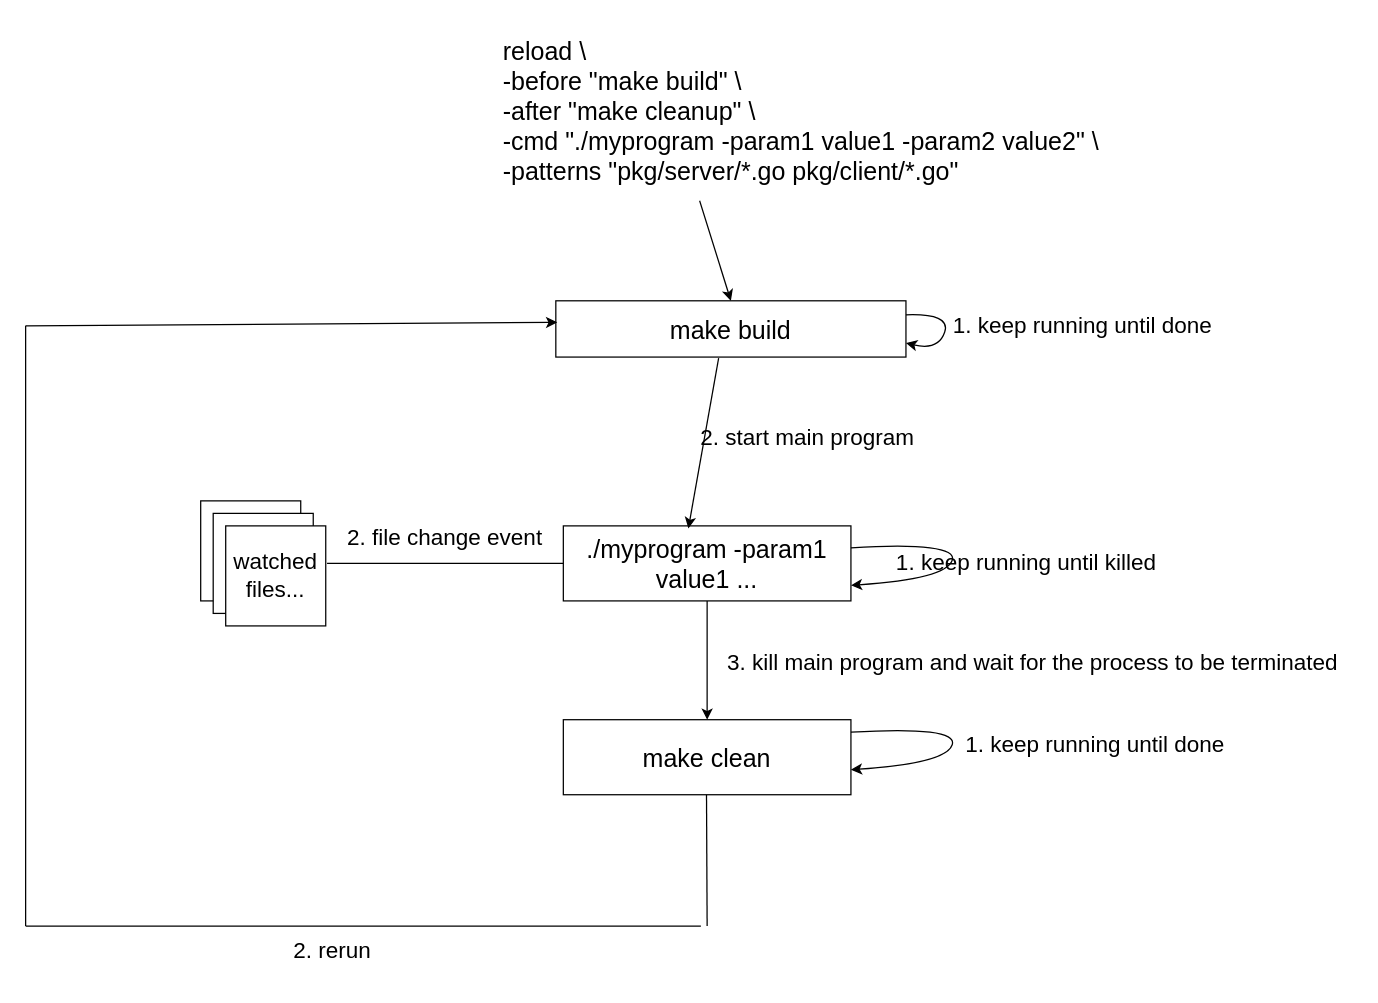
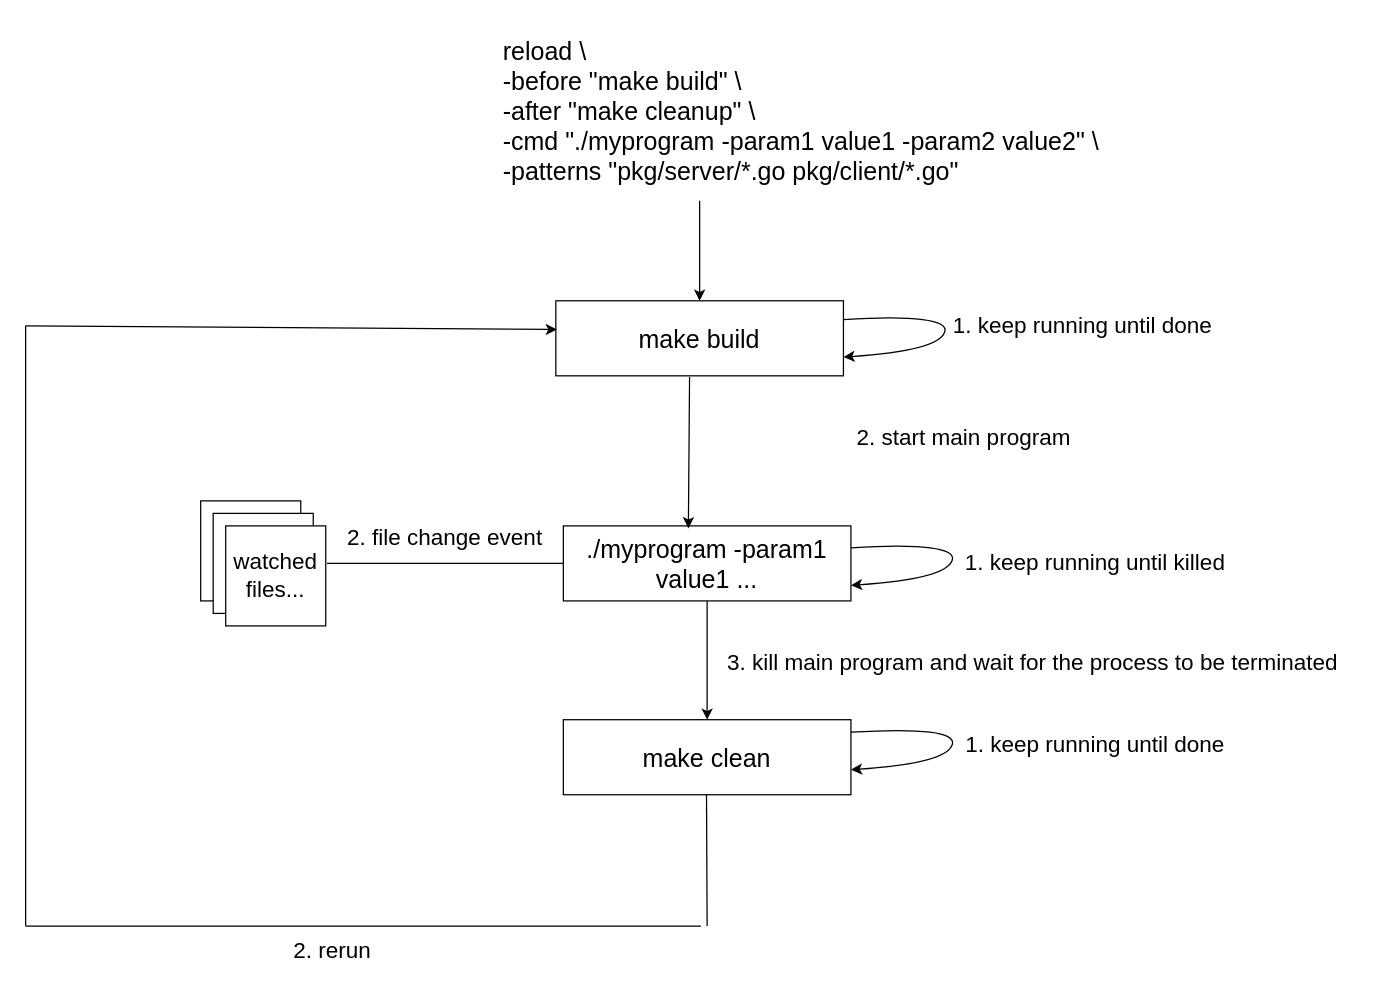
- <mxCell id="3" value="&lt;font style=&quot;font-size: 20px;&quot;&gt;make build&lt;/font&gt;" style="rounded=0;whiteSpace=wrap;html=1;" vertex="1" parent="1"><mxGeometry x="444" y="240" width="280" height="45" as="geometry" /></mxCell>
+ <mxCell id="3" value="&lt;font style=&quot;font-size: 20px;&quot;&gt;make build&lt;/font&gt;" style="rounded=0;whiteSpace=wrap;html=1;" vertex="1" parent="1"><mxGeometry x="444" y="240" width="230" height="60" as="geometry" /></mxCell>
- <mxCell id="18" value="&lt;font style=&quot;font-size: 18px;&quot;&gt;2. start main program&lt;/font&gt;" style="text;html=1;align=center;verticalAlign=middle;resizable=0;points=[];autosize=1;strokeColor=none;fillColor=none;" vertex="1" parent="1"><mxGeometry x="550" y="330" width="190" height="40" as="geometry" /></mxCell>
+ <mxCell id="18" value="&lt;font style=&quot;font-size: 18px;&quot;&gt;2. start main program&lt;/font&gt;" style="text;html=1;align=center;verticalAlign=middle;resizable=0;points=[];autosize=1;strokeColor=none;fillColor=none;" vertex="1" parent="1"><mxGeometry x="675" y="330" width="190" height="40" as="geometry" /></mxCell>
- <mxCell id="8" value="&lt;font style=&quot;font-size: 18px;&quot;&gt;1. keep running until killed&lt;/font&gt;" style="text;html=1;align=center;verticalAlign=middle;resizable=0;points=[];autosize=1;strokeColor=none;fillColor=none;" vertex="1" parent="1"><mxGeometry x="705" y="430" width="230" height="40" as="geometry" /></mxCell>
+ <mxCell id="8" value="&lt;font style=&quot;font-size: 18px;&quot;&gt;1. keep running until killed&lt;/font&gt;" style="text;html=1;align=center;verticalAlign=middle;resizable=0;points=[];autosize=1;strokeColor=none;fillColor=none;" vertex="1" parent="1"><mxGeometry x="760" y="430" width="230" height="40" as="geometry" /></mxCell>
